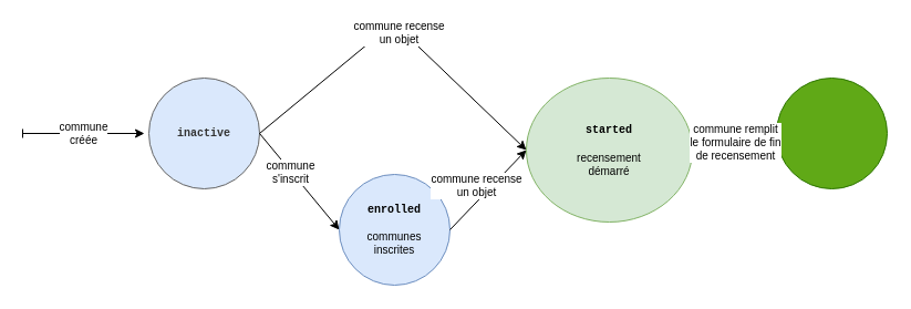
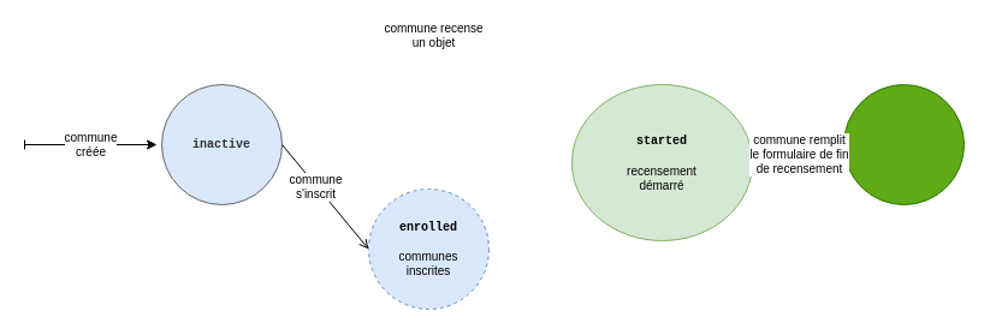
- <mxCell id="14" value="" style="endArrow=classic;html=1;rounded=1;exitX=1;exitY=0.5;exitDx=0;exitDy=0;entryX=0;entryY=0.5;entryDx=0;entryDy=0;fontSize=10;" parent="1" source="2" target="9" edge="1"><mxGeometry width="50" height="50" relative="1" as="geometry"><mxPoint x="241" y="170" as="sourcePoint" /><mxPoint x="241" y="210" as="targetPoint" /><Array as="points"><mxPoint x="355" y="20" /></Array></mxGeometry></mxCell>
- <mxCell id="10" value="" style="endArrow=classic;html=1;rounded=0;exitX=1;exitY=0.5;exitDx=0;exitDy=0;entryX=0;entryY=0.5;entryDx=0;entryDy=0;fontSize=10;" parent="1" source="8" target="9" edge="1"><mxGeometry width="50" height="50" relative="1" as="geometry"><mxPoint x="241" y="170" as="sourcePoint" /><mxPoint x="241" y="210" as="targetPoint" /></mxGeometry></mxCell>
- <mxCell id="11" value="commune recense&lt;br style=&quot;font-size: 10px;&quot;&gt; un objet" style="edgeLabel;html=1;align=center;verticalAlign=middle;resizable=0;points=[];fontColor=none;fontSize=10;" parent="10" vertex="1" connectable="0"><mxGeometry x="-0.036" y="2" relative="1" as="geometry"><mxPoint x="-8" y="-4" as="offset" /></mxGeometry></mxCell>
- <mxCell id="5" value="" style="endArrow=classic;html=1;rounded=0;exitX=1;exitY=0.5;exitDx=0;exitDy=0;fontSize=10;entryX=0;entryY=0.5;entryDx=0;entryDy=0;" parent="1" source="2" target="8" edge="1"><mxGeometry width="50" height="50" relative="1" as="geometry"><mxPoint x="125" y="470" as="sourcePoint" /><mxPoint x="175" y="420" as="targetPoint" /></mxGeometry></mxCell>
+ <mxCell id="5" value="" style="endArrow=open;html=1;rounded=0;exitX=1;exitY=0.5;exitDx=0;exitDy=0;fontSize=10;entryX=0;entryY=0.5;entryDx=0;entryDy=0;" parent="1" source="2" target="8" edge="1"><mxGeometry width="50" height="50" relative="1" as="geometry"><mxPoint x="125" y="470" as="sourcePoint" /><mxPoint x="175" y="420" as="targetPoint" /></mxGeometry></mxCell>
- <mxCell id="8" value="&lt;b&gt;&lt;font style=&quot;font-size: 10px&quot; face=&quot;Courier New&quot;&gt;enrolled&lt;/font&gt;&lt;/b&gt;&lt;br style=&quot;font-size: 10px&quot;&gt;&lt;br style=&quot;font-size: 10px&quot;&gt;communes &lt;br&gt;inscrites" style="ellipse;whiteSpace=wrap;html=1;aspect=fixed;fontSize=10;fillColor=#dae8fc;strokeColor=#6c8ebf;" parent="1" vertex="1"><mxGeometry x="306" y="157" width="100" height="100" as="geometry" /></mxCell>
+ <mxCell id="8" value="&lt;b&gt;&lt;font style=&quot;font-size: 10px&quot; face=&quot;Courier New&quot;&gt;enrolled&lt;/font&gt;&lt;/b&gt;&lt;br style=&quot;font-size: 10px&quot;&gt;&lt;br style=&quot;font-size: 10px&quot;&gt;communes &lt;br&gt;inscrites" style="ellipse;whiteSpace=wrap;html=1;aspect=fixed;fontSize=10;fillColor=#dae8fc;strokeColor=#6c8ebf;dashed=1;" parent="1" vertex="1"><mxGeometry x="306" y="157" width="100" height="100" as="geometry" /></mxCell>
